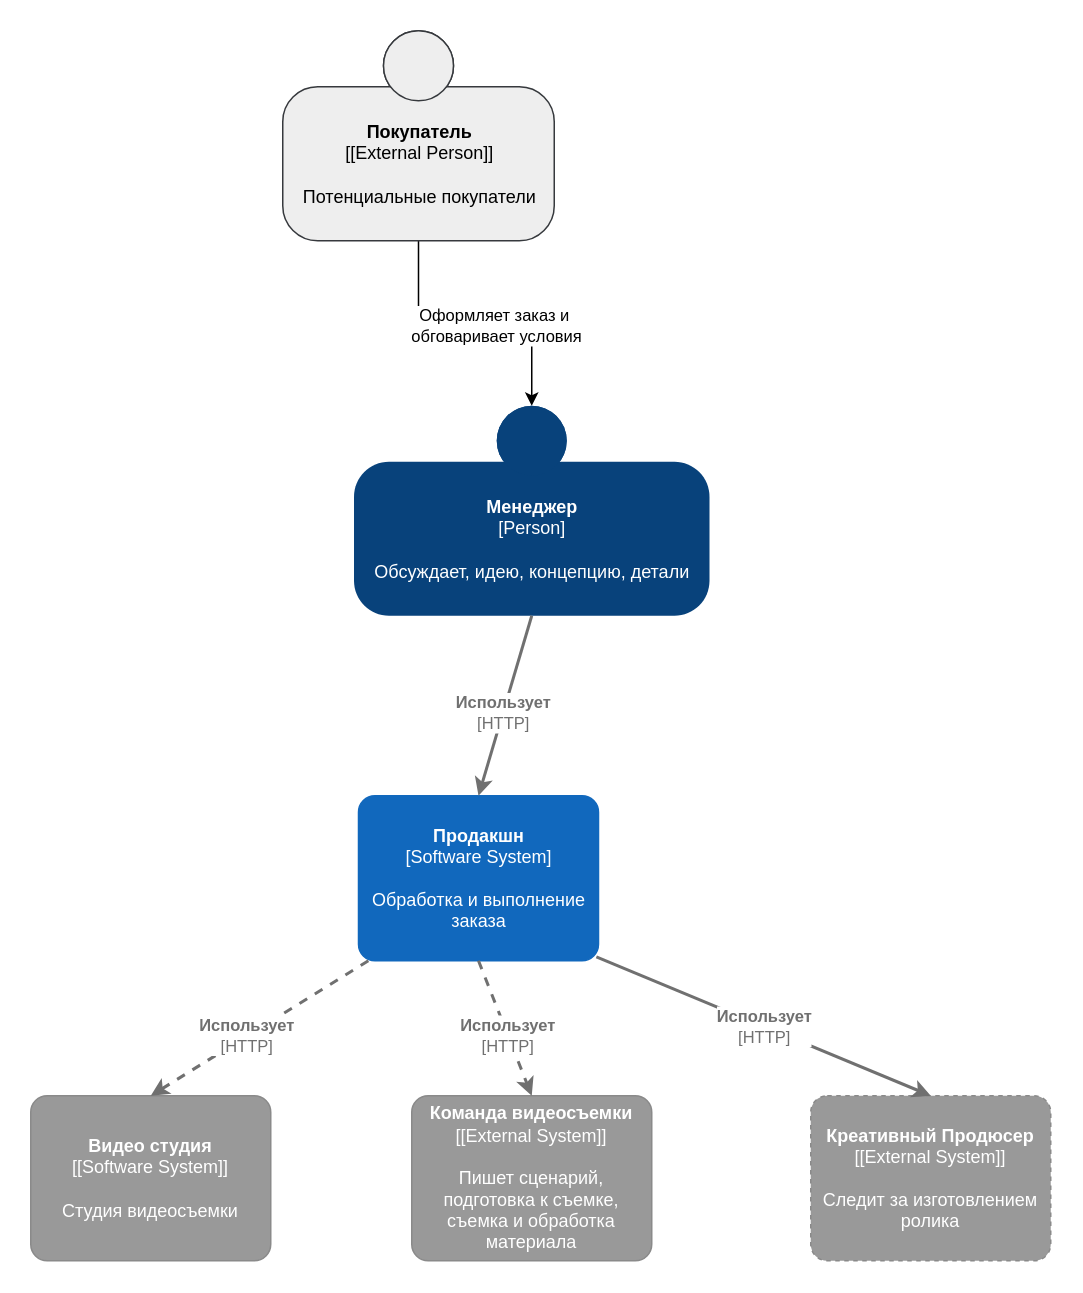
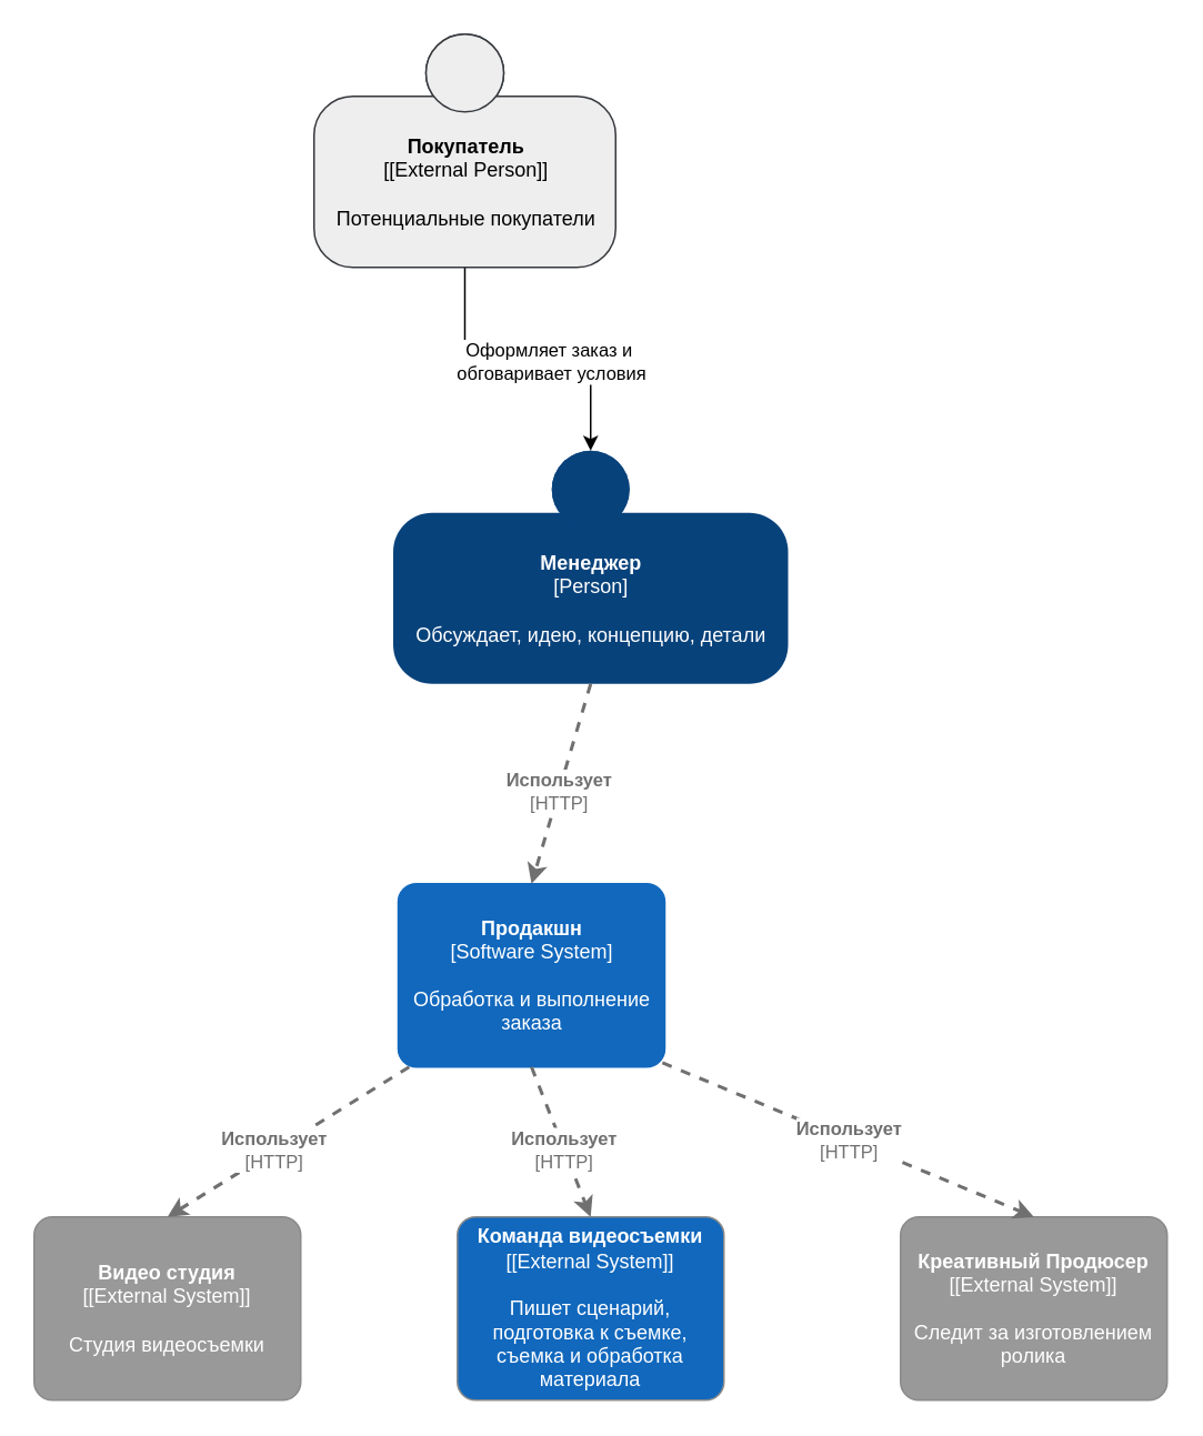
- <mxCell id="7" value="&lt;div style=&quot;text-align: left&quot;&gt;&lt;div style=&quot;text-align: center&quot;&gt;&lt;b&gt;Использует&lt;/b&gt;&lt;/div&gt;&lt;div style=&quot;text-align: center&quot;&gt;[HTTP]&lt;/div&gt;&lt;/div&gt;" style="edgeStyle=none;rounded=0;html=1;entryX=0.5;entryY=0;jettySize=auto;orthogonalLoop=1;strokeColor=#707070;strokeWidth=2;fontColor=#707070;jumpStyle=none;dashed=0;metaEdit=1;metaData={&quot;c4Type&quot;:{&quot;editable&quot;:false}};entryDx=0;entryDy=0;entryPerimeter=0;exitX=0.5;exitY=1;exitDx=0;exitDy=0;exitPerimeter=0;" parent="1" source="5" target="6" edge="1"><mxGeometry x="0.091" width="160" relative="1" as="geometry"><mxPoint x="280" y="470" as="sourcePoint" /><mxPoint x="440" y="470" as="targetPoint" /><mxPoint as="offset" /></mxGeometry></mxCell>
+ <mxCell id="7" value="&lt;div style=&quot;text-align: left&quot;&gt;&lt;div style=&quot;text-align: center&quot;&gt;&lt;b&gt;Использует&lt;/b&gt;&lt;/div&gt;&lt;div style=&quot;text-align: center&quot;&gt;[HTTP]&lt;/div&gt;&lt;/div&gt;" style="edgeStyle=none;rounded=0;html=1;entryX=0.5;entryY=0;jettySize=auto;orthogonalLoop=1;strokeColor=#707070;strokeWidth=2;fontColor=#707070;jumpStyle=none;dashed=1;metaEdit=1;metaData={&quot;c4Type&quot;:{&quot;editable&quot;:false}};entryDx=0;entryDy=0;entryPerimeter=0;exitX=0.5;exitY=1;exitDx=0;exitDy=0;exitPerimeter=0;" parent="1" source="5" target="6" edge="1"><mxGeometry x="0.091" width="160" relative="1" as="geometry"><mxPoint x="280" y="470" as="sourcePoint" /><mxPoint x="440" y="470" as="targetPoint" /><mxPoint as="offset" /></mxGeometry></mxCell>
- <mxCell id="13" value="&lt;div style=&quot;text-align: left&quot;&gt;&lt;div style=&quot;text-align: center&quot;&gt;&lt;b&gt;Использует&lt;/b&gt;&lt;/div&gt;&lt;div style=&quot;text-align: center&quot;&gt;[HTTP]&lt;/div&gt;&lt;/div&gt;" style="edgeStyle=none;rounded=0;html=1;entryX=0.5;entryY=0;jettySize=auto;orthogonalLoop=1;strokeColor=#707070;strokeWidth=2;fontColor=#707070;jumpStyle=none;dashed=0;metaEdit=1;metaData={&quot;c4Type&quot;:{&quot;editable&quot;:false}};entryDx=0;entryDy=0;entryPerimeter=0;exitX=0.991;exitY=0.977;exitDx=0;exitDy=0;exitPerimeter=0;" parent="1" source="6" target="12" edge="1"><mxGeometry width="160" relative="1" as="geometry"><mxPoint x="480" y="660" as="sourcePoint" /><mxPoint x="640" y="660" as="targetPoint" /></mxGeometry></mxCell>
+ <mxCell id="13" value="&lt;div style=&quot;text-align: left&quot;&gt;&lt;div style=&quot;text-align: center&quot;&gt;&lt;b&gt;Использует&lt;/b&gt;&lt;/div&gt;&lt;div style=&quot;text-align: center&quot;&gt;[HTTP]&lt;/div&gt;&lt;/div&gt;" style="edgeStyle=none;rounded=0;html=1;entryX=0.5;entryY=0;jettySize=auto;orthogonalLoop=1;strokeColor=#707070;strokeWidth=2;fontColor=#707070;jumpStyle=none;dashed=1;metaEdit=1;metaData={&quot;c4Type&quot;:{&quot;editable&quot;:false}};entryDx=0;entryDy=0;entryPerimeter=0;exitX=0.991;exitY=0.977;exitDx=0;exitDy=0;exitPerimeter=0;" parent="1" source="6" target="12" edge="1"><mxGeometry width="160" relative="1" as="geometry"><mxPoint x="480" y="660" as="sourcePoint" /><mxPoint x="640" y="660" as="targetPoint" /></mxGeometry></mxCell>
- <mxCell id="8" value="&lt;b&gt;Видео студия &lt;/b&gt;&lt;div&gt;[[Software System]]&lt;/div&gt;&lt;br&gt;&lt;div&gt;Студия видеосъемки &lt;/div&gt;" style="rounded=1;whiteSpace=wrap;html=1;labelBackgroundColor=none;fillColor=#999999;fontColor=#ffffff;align=center;arcSize=10;strokeColor=#8A8A8A;metaEdit=1;metaData={&quot;c4Type&quot;:{&quot;editable&quot;:false}};points=[[0.25,0,0],[0.5,0,0],[0.75,0,0],[1,0.25,0],[1,0.5,0],[1,0.75,0],[0.75,1,0],[0.5,1,0],[0.25,1,0],[0,0.75,0],[0,0.5,0],[0,0.25,0]];" parent="1" vertex="1"><mxGeometry x="20" y="730" width="160" height="110.0" as="geometry" /></mxCell>
+ <mxCell id="8" value="&lt;b&gt;Видео студия &lt;/b&gt;&lt;div&gt;[[External System]]&lt;/div&gt;&lt;br&gt;&lt;div&gt;Студия видеосъемки &lt;/div&gt;" style="rounded=1;whiteSpace=wrap;html=1;labelBackgroundColor=none;fillColor=#999999;fontColor=#ffffff;align=center;arcSize=10;strokeColor=#8A8A8A;metaEdit=1;metaData={&quot;c4Type&quot;:{&quot;editable&quot;:false}};points=[[0.25,0,0],[0.5,0,0],[0.75,0,0],[1,0.25,0],[1,0.5,0],[1,0.75,0],[0.75,1,0],[0.5,1,0],[0.25,1,0],[0,0.75,0],[0,0.5,0],[0,0.25,0]];" parent="1" vertex="1"><mxGeometry x="20" y="730" width="160" height="110.0" as="geometry" /></mxCell>
- <mxCell id="10" value="&lt;b&gt;Команда видеосъемки&lt;/b&gt;&lt;div&gt;[[External System]]&lt;/div&gt;&lt;br&gt;&lt;div&gt;Пишет сценарий, подготовка к съемке, съемка и обработка материала&lt;/div&gt;" style="rounded=1;whiteSpace=wrap;html=1;labelBackgroundColor=none;fillColor=#999999;fontColor=#ffffff;align=center;arcSize=10;strokeColor=#8A8A8A;metaEdit=1;metaData={&quot;c4Type&quot;:{&quot;editable&quot;:false}};points=[[0.25,0,0],[0.5,0,0],[0.75,0,0],[1,0.25,0],[1,0.5,0],[1,0.75,0],[0.75,1,0],[0.5,1,0],[0.25,1,0],[0,0.75,0],[0,0.5,0],[0,0.25,0]];" parent="1" vertex="1"><mxGeometry x="274" y="730" width="160" height="110.0" as="geometry" /></mxCell>
+ <mxCell id="10" value="&lt;b&gt;Команда видеосъемки&lt;/b&gt;&lt;div&gt;[[External System]]&lt;/div&gt;&lt;br&gt;&lt;div&gt;Пишет сценарий, подготовка к съемке, съемка и обработка материала&lt;/div&gt;" style="rounded=1;whiteSpace=wrap;html=1;labelBackgroundColor=none;fillColor=#1168bd;fontColor=#ffffff;align=center;arcSize=10;strokeColor=#8A8A8A;metaEdit=1;metaData={&quot;c4Type&quot;:{&quot;editable&quot;:false}};points=[[0.25,0,0],[0.5,0,0],[0.75,0,0],[1,0.25,0],[1,0.5,0],[1,0.75,0],[0.75,1,0],[0.5,1,0],[0.25,1,0],[0,0.75,0],[0,0.5,0],[0,0.25,0]];" parent="1" vertex="1"><mxGeometry x="274" y="730" width="160" height="110.0" as="geometry" /></mxCell>
- <mxCell id="12" value="&lt;b&gt;Креативный Продюсер&lt;/b&gt;&lt;div&gt;[[External System]]&lt;/div&gt;&lt;br&gt;&lt;div&gt;Следит за изготовлением ролика&lt;/div&gt;" style="rounded=1;whiteSpace=wrap;html=1;labelBackgroundColor=none;fillColor=#999999;fontColor=#ffffff;align=center;arcSize=10;strokeColor=#8A8A8A;metaEdit=1;metaData={&quot;c4Type&quot;:{&quot;editable&quot;:false}};points=[[0.25,0,0],[0.5,0,0],[0.75,0,0],[1,0.25,0],[1,0.5,0],[1,0.75,0],[0.75,1,0],[0.5,1,0],[0.25,1,0],[0,0.75,0],[0,0.5,0],[0,0.25,0]];dashed=1;" parent="1" vertex="1"><mxGeometry x="540" y="730" width="160" height="110.0" as="geometry" /></mxCell>
+ <mxCell id="12" value="&lt;b&gt;Креативный Продюсер&lt;/b&gt;&lt;div&gt;[[External System]]&lt;/div&gt;&lt;br&gt;&lt;div&gt;Следит за изготовлением ролика&lt;/div&gt;" style="rounded=1;whiteSpace=wrap;html=1;labelBackgroundColor=none;fillColor=#999999;fontColor=#ffffff;align=center;arcSize=10;strokeColor=#8A8A8A;metaEdit=1;metaData={&quot;c4Type&quot;:{&quot;editable&quot;:false}};points=[[0.25,0,0],[0.5,0,0],[0.75,0,0],[1,0.25,0],[1,0.5,0],[1,0.75,0],[0.75,1,0],[0.5,1,0],[0.25,1,0],[0,0.75,0],[0,0.5,0],[0,0.25,0]];" parent="1" vertex="1"><mxGeometry x="540" y="730" width="160" height="110.0" as="geometry" /></mxCell>
